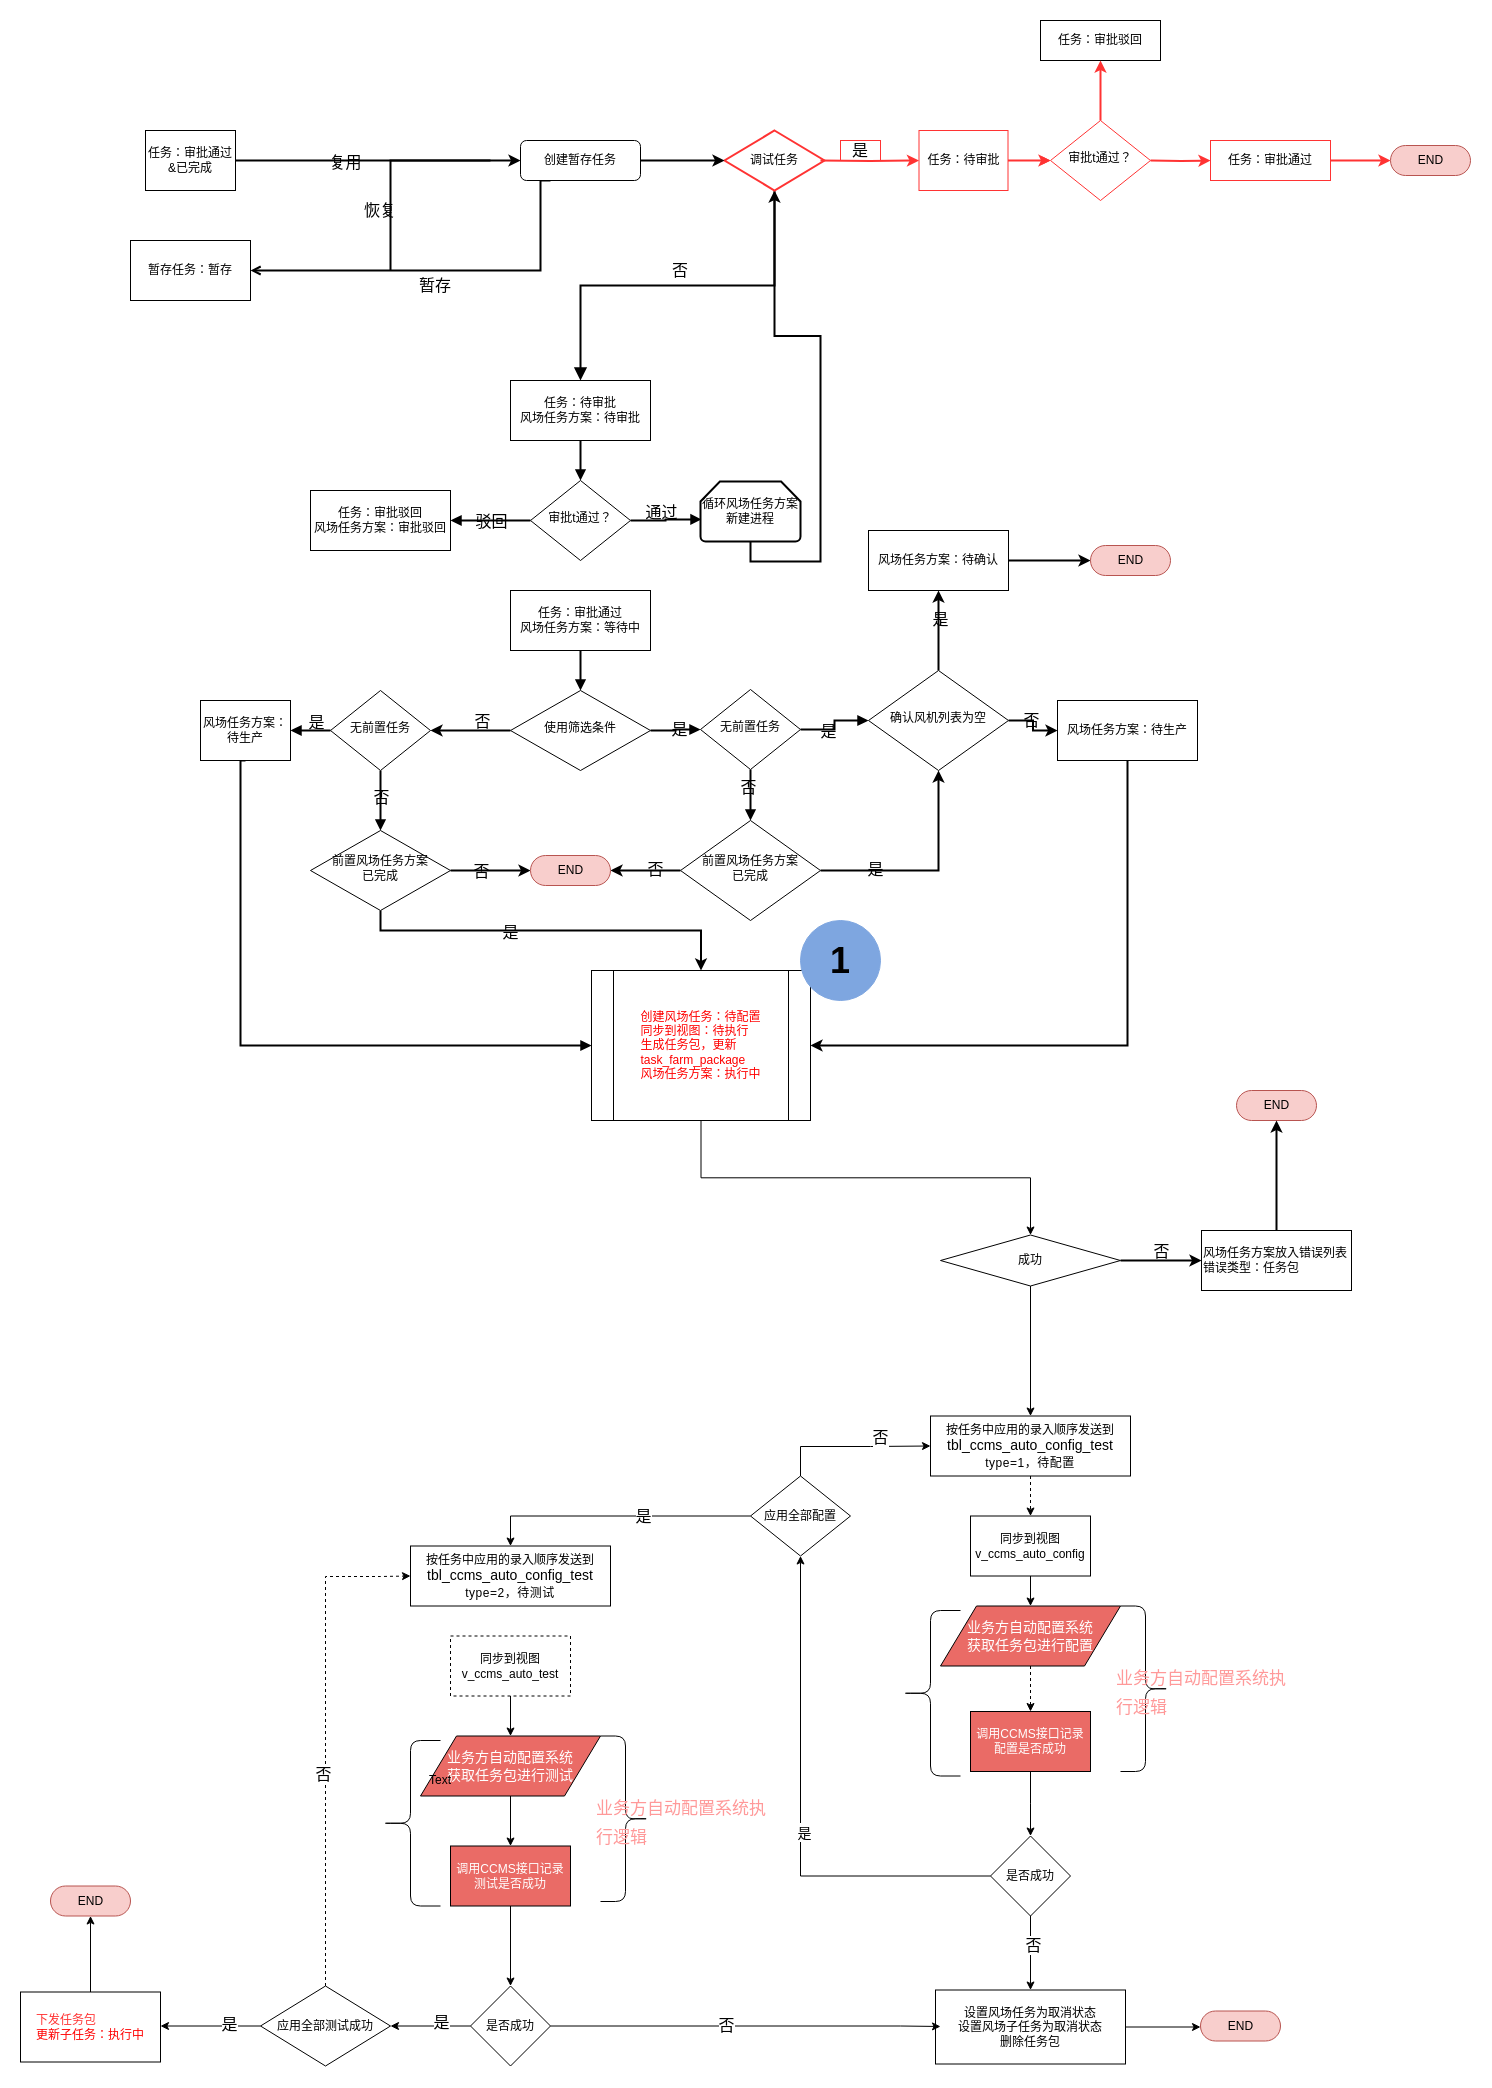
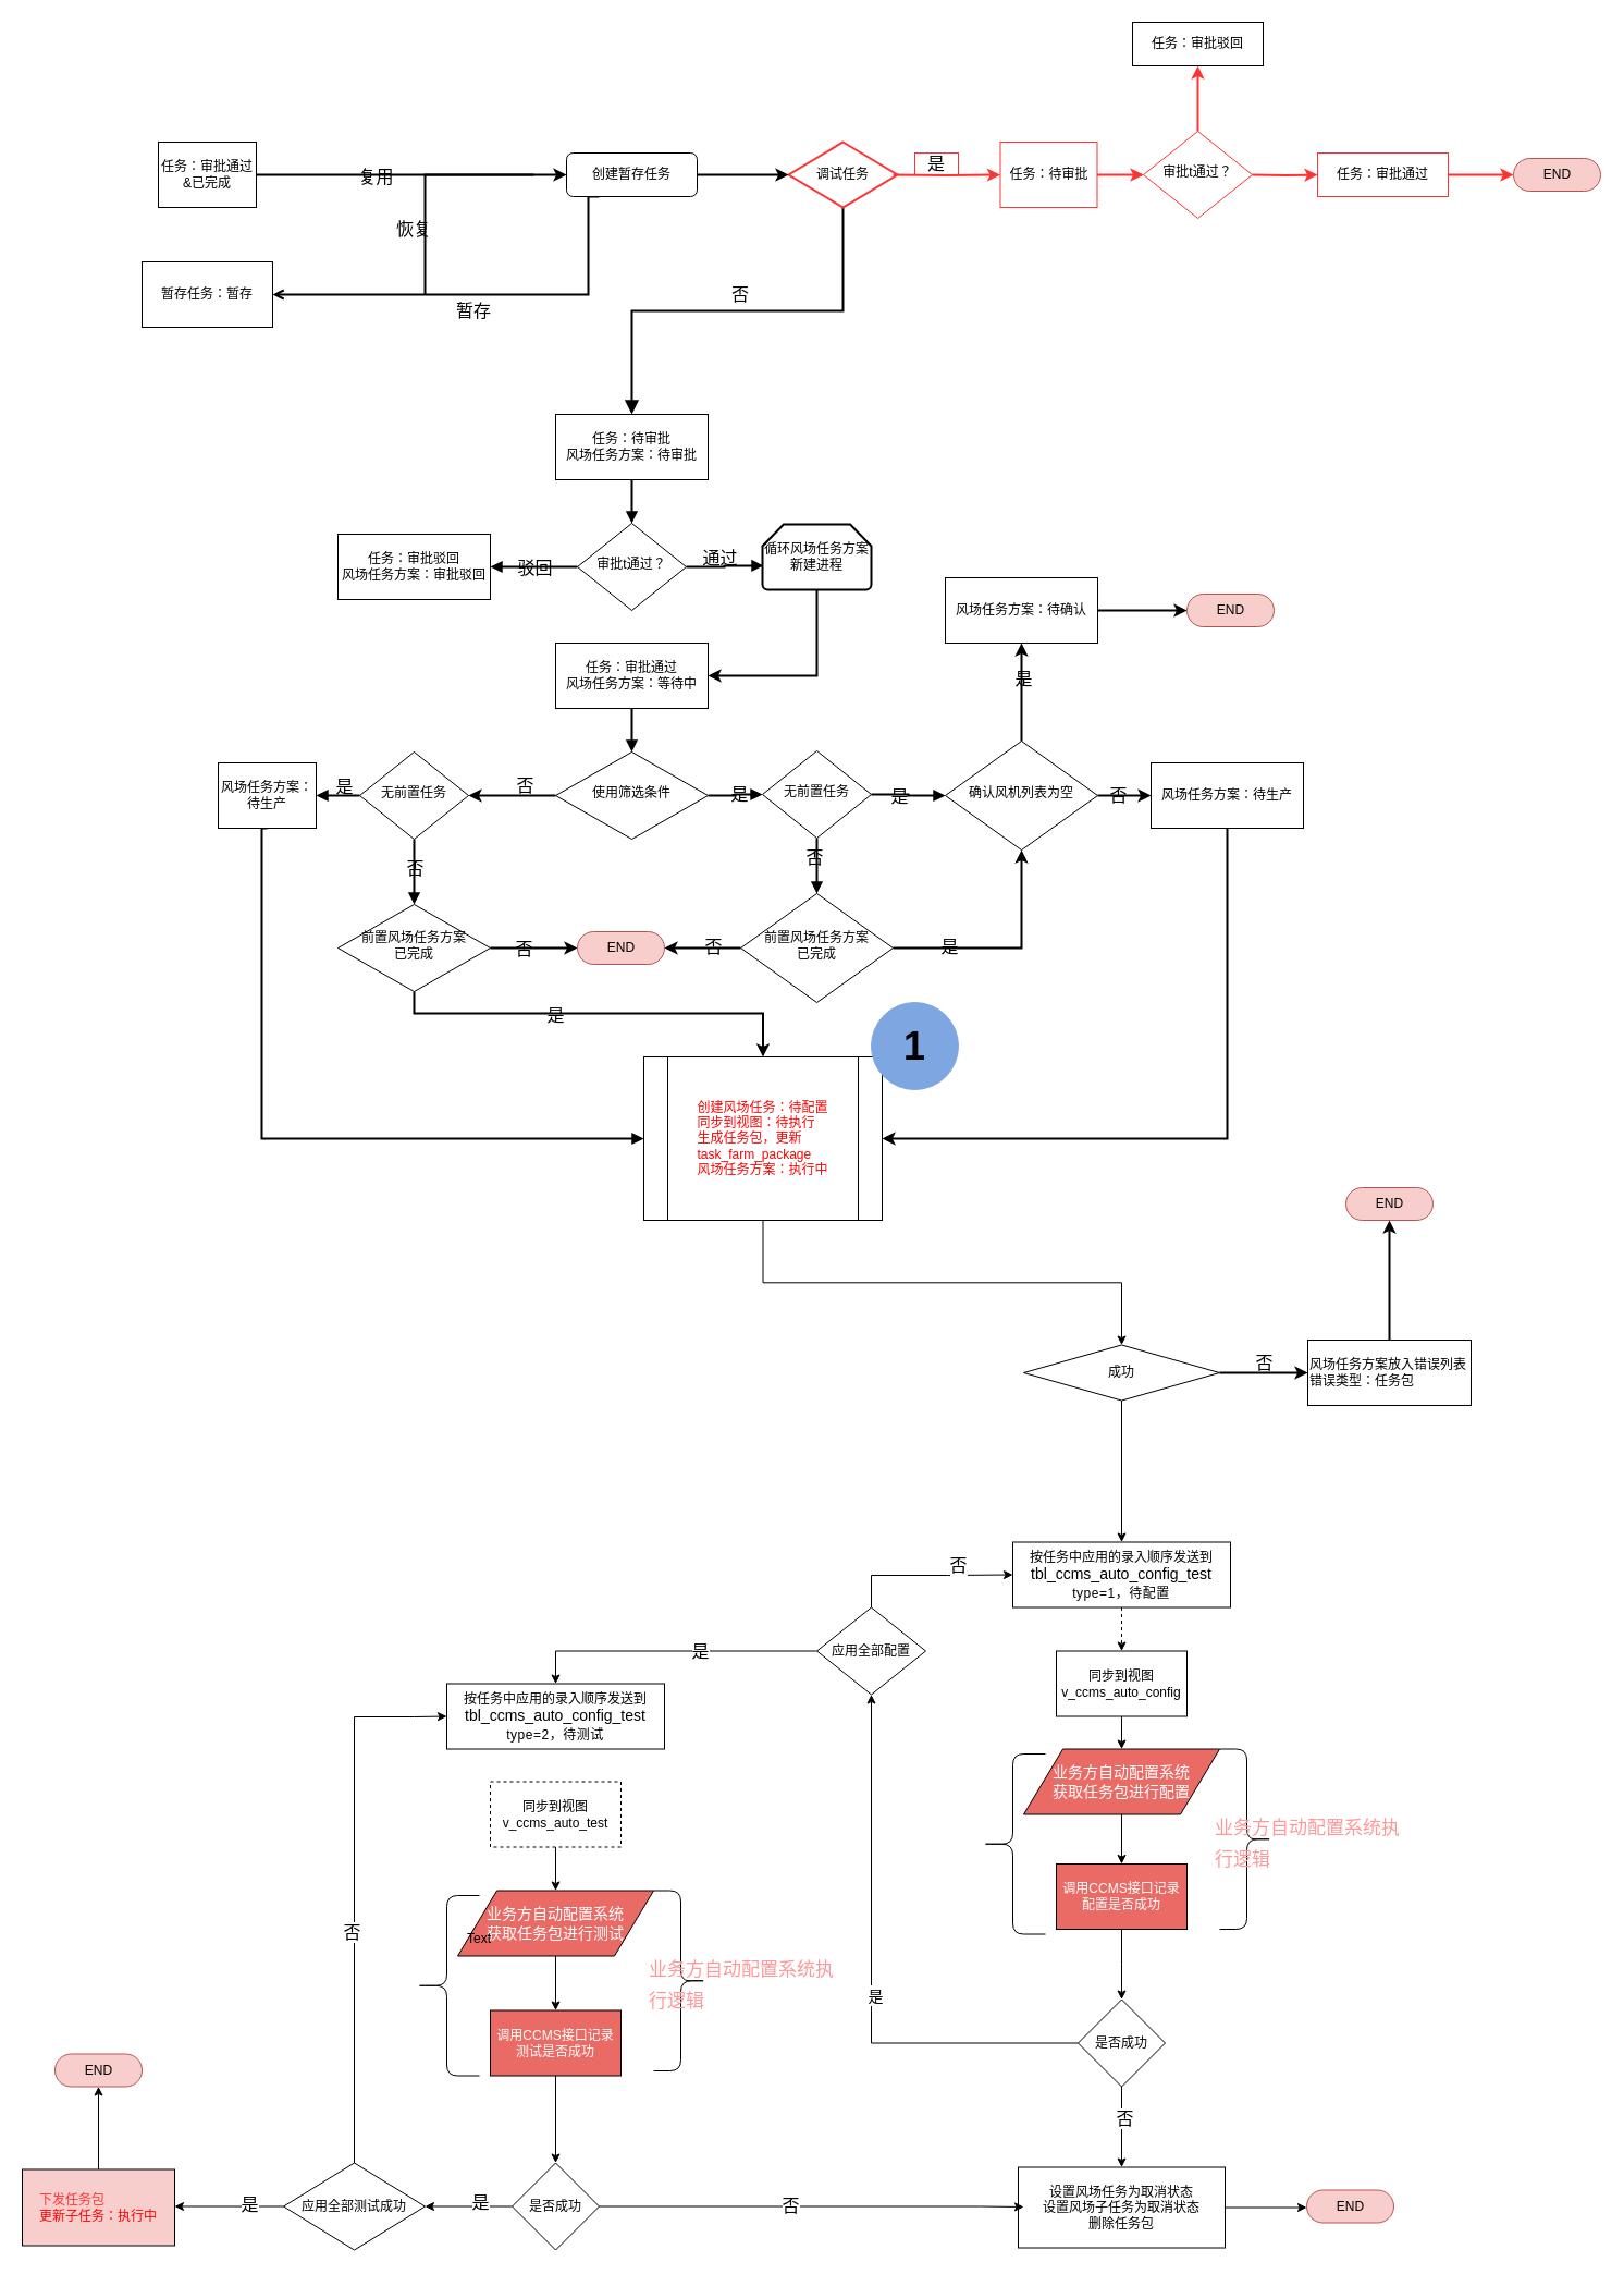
- <mxCell id="71" style="edgeStyle=orthogonalEdgeStyle;rounded=0;orthogonalLoop=1;jettySize=auto;html=1;exitX=0.5;exitY=1;exitDx=0;exitDy=0;exitPerimeter=0;strokeWidth=2;" parent="1" source="72" target="121" edge="1"><mxGeometry relative="1" as="geometry" /></mxCell>
+ <mxCell id="71" style="edgeStyle=orthogonalEdgeStyle;rounded=0;orthogonalLoop=1;jettySize=auto;html=1;entryX=1;entryY=0.5;entryDx=0;entryDy=0;exitX=0.5;exitY=1;exitDx=0;exitDy=0;exitPerimeter=0;strokeWidth=2;" parent="1" source="72" target="23" edge="1"><mxGeometry relative="1" as="geometry" /></mxCell>
- <mxCell id="63" value="确认风机列表为空" style="rhombus;whiteSpace=wrap;html=1;shadow=0;fontFamily=Helvetica;fontSize=12;align=center;strokeWidth=1;spacing=6;spacingTop=-4;" parent="1" vertex="1"><mxGeometry x="868" y="670" width="140" height="100" as="geometry" /></mxCell>
+ <mxCell id="63" value="确认风机列表为空" style="rhombus;whiteSpace=wrap;html=1;shadow=0;fontFamily=Helvetica;fontSize=12;align=center;strokeWidth=1;spacing=6;spacingTop=-4;" parent="1" vertex="1"><mxGeometry x="868" y="680" width="140" height="100" as="geometry" /></mxCell>
- <mxCell id="106" value="" style="edgeStyle=orthogonalEdgeStyle;rounded=0;orthogonalLoop=1;jettySize=auto;html=1;exitX=0.5;exitY=0;exitDx=0;exitDy=0;entryX=0;entryY=0.5;entryDx=0;entryDy=0;dashed=1;" parent="1" source="110" target="94" edge="1"><mxGeometry relative="1" as="geometry"><mxPoint x="510" y="1456" as="targetPoint" /><Array as="points"><mxPoint x="325" y="1576" /><mxPoint x="380" y="1576" /></Array></mxGeometry></mxCell>
+ <mxCell id="106" value="" style="edgeStyle=orthogonalEdgeStyle;rounded=0;orthogonalLoop=1;jettySize=auto;html=1;exitX=0.5;exitY=0;exitDx=0;exitDy=0;entryX=0;entryY=0.5;entryDx=0;entryDy=0;" parent="1" source="110" target="94" edge="1"><mxGeometry relative="1" as="geometry"><mxPoint x="510" y="1456" as="targetPoint" /><Array as="points"><mxPoint x="325" y="1576" /><mxPoint x="380" y="1576" /></Array></mxGeometry></mxCell>
- <mxCell id="2" value="" style="edgeStyle=orthogonalEdgeStyle;rounded=0;orthogonalLoop=1;jettySize=auto;html=1;dashed=1;" parent="1" source="3" target="81" edge="1"><mxGeometry relative="1" as="geometry" /></mxCell>
+ <mxCell id="2" value="" style="edgeStyle=orthogonalEdgeStyle;rounded=0;orthogonalLoop=1;jettySize=auto;html=1;" parent="1" source="3" target="81" edge="1"><mxGeometry relative="1" as="geometry" /></mxCell>
- <mxCell id="77" value="&lt;div style=&quot;text-align: left&quot;&gt;&lt;font color=&quot;#ff3333&quot;&gt;下发任务包&lt;/font&gt;&lt;/div&gt;&lt;div style=&quot;text-align: left&quot;&gt;&lt;span&gt;&lt;font color=&quot;#ff0000&quot;&gt;更新子任务：执行中&lt;/font&gt;&lt;/span&gt;&lt;font color=&quot;#ff3333&quot;&gt;&lt;br&gt;&lt;/font&gt;&lt;/div&gt;" style="rounded=0;whiteSpace=wrap;html=1;" parent="1" vertex="1"><mxGeometry x="20" y="1991.5" width="140" height="70" as="geometry" /></mxCell>
+ <mxCell id="77" value="&lt;div style=&quot;text-align: left&quot;&gt;&lt;font color=&quot;#ff3333&quot;&gt;下发任务包&lt;/font&gt;&lt;/div&gt;&lt;div style=&quot;text-align: left&quot;&gt;&lt;span&gt;&lt;font color=&quot;#ff0000&quot;&gt;更新子任务：执行中&lt;/font&gt;&lt;/span&gt;&lt;font color=&quot;#ff3333&quot;&gt;&lt;br&gt;&lt;/font&gt;&lt;/div&gt;" style="rounded=0;whiteSpace=wrap;html=1;fillColor=#f8cecc;" parent="1" vertex="1"><mxGeometry x="20" y="1991.5" width="140" height="70" as="geometry" /></mxCell>
